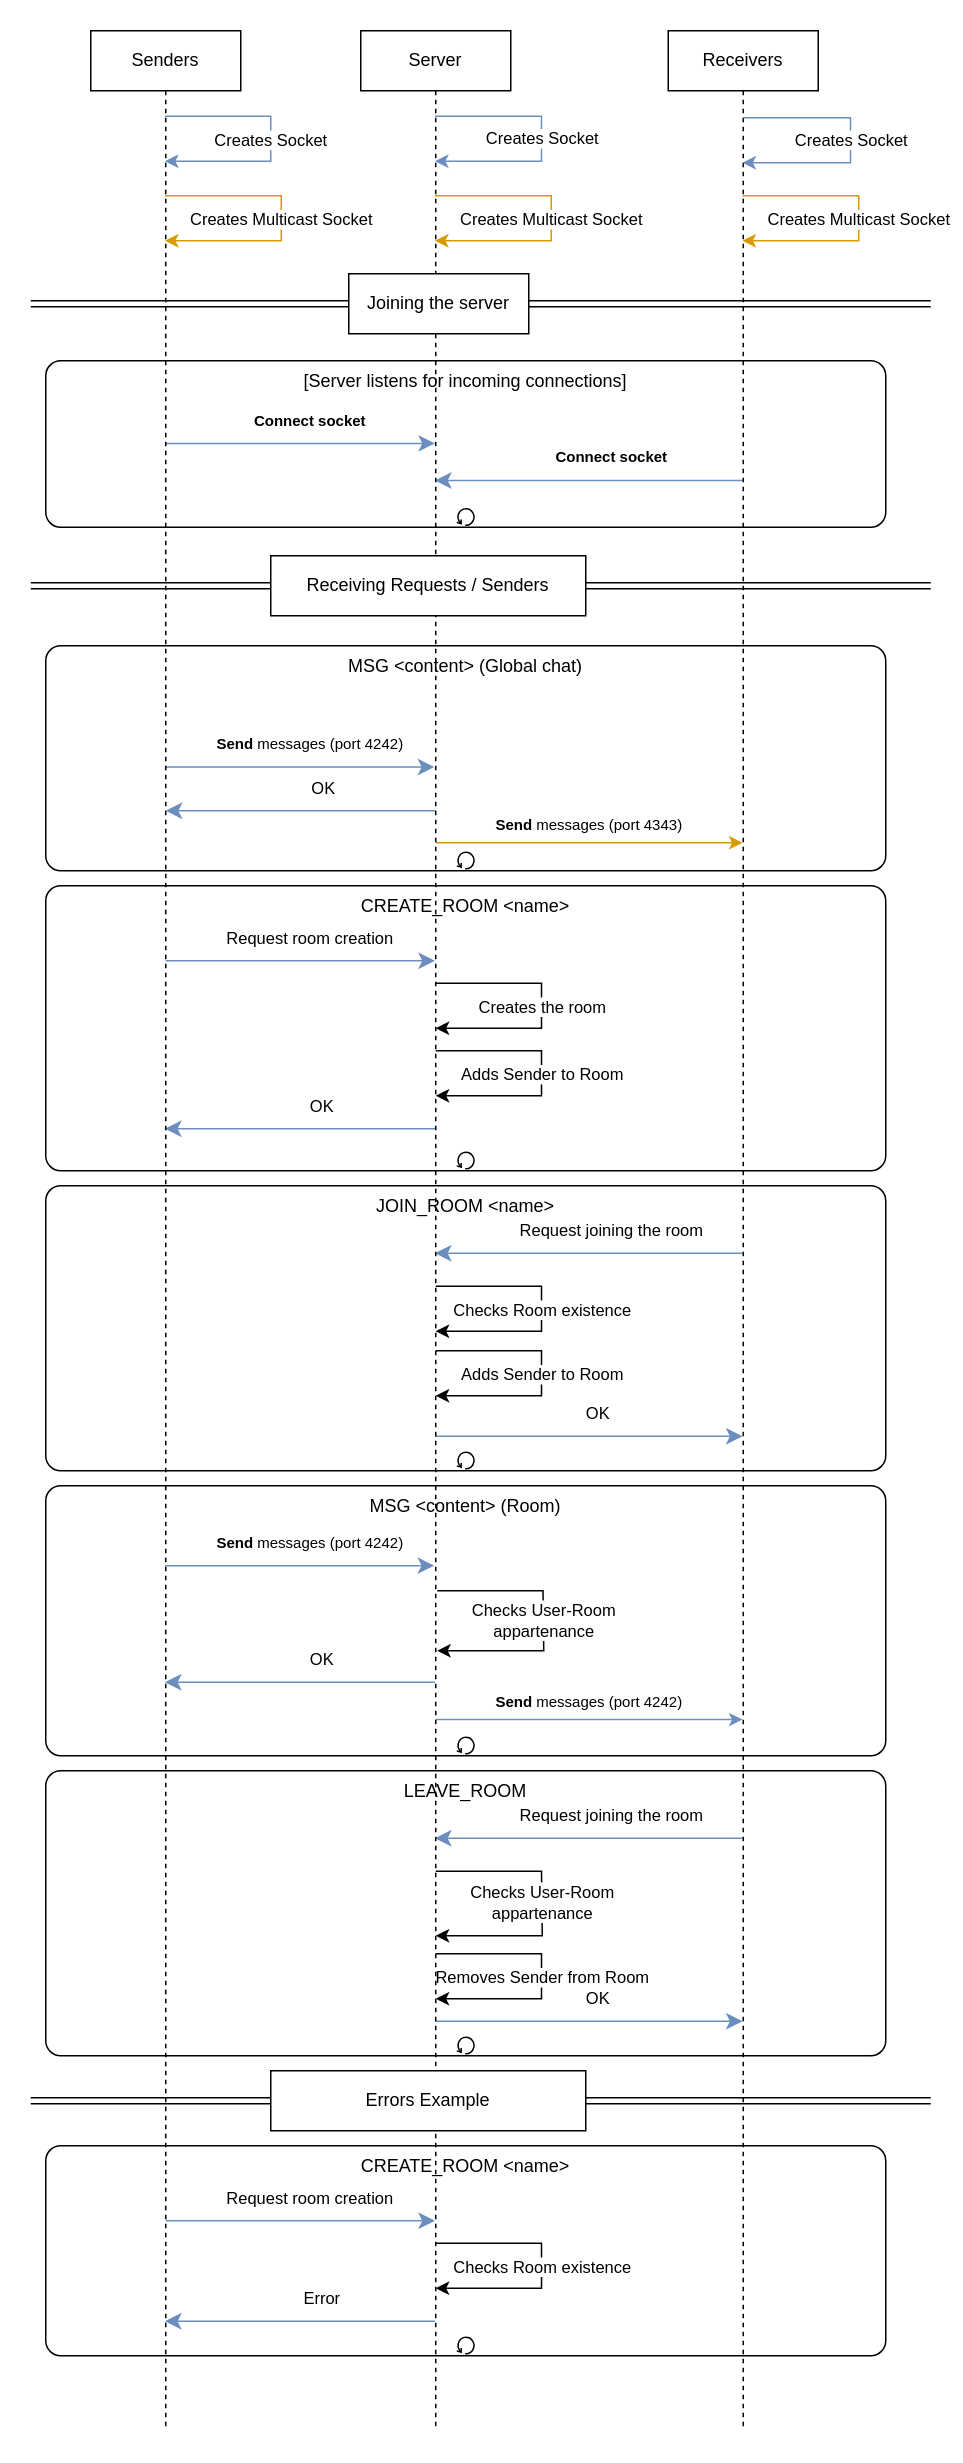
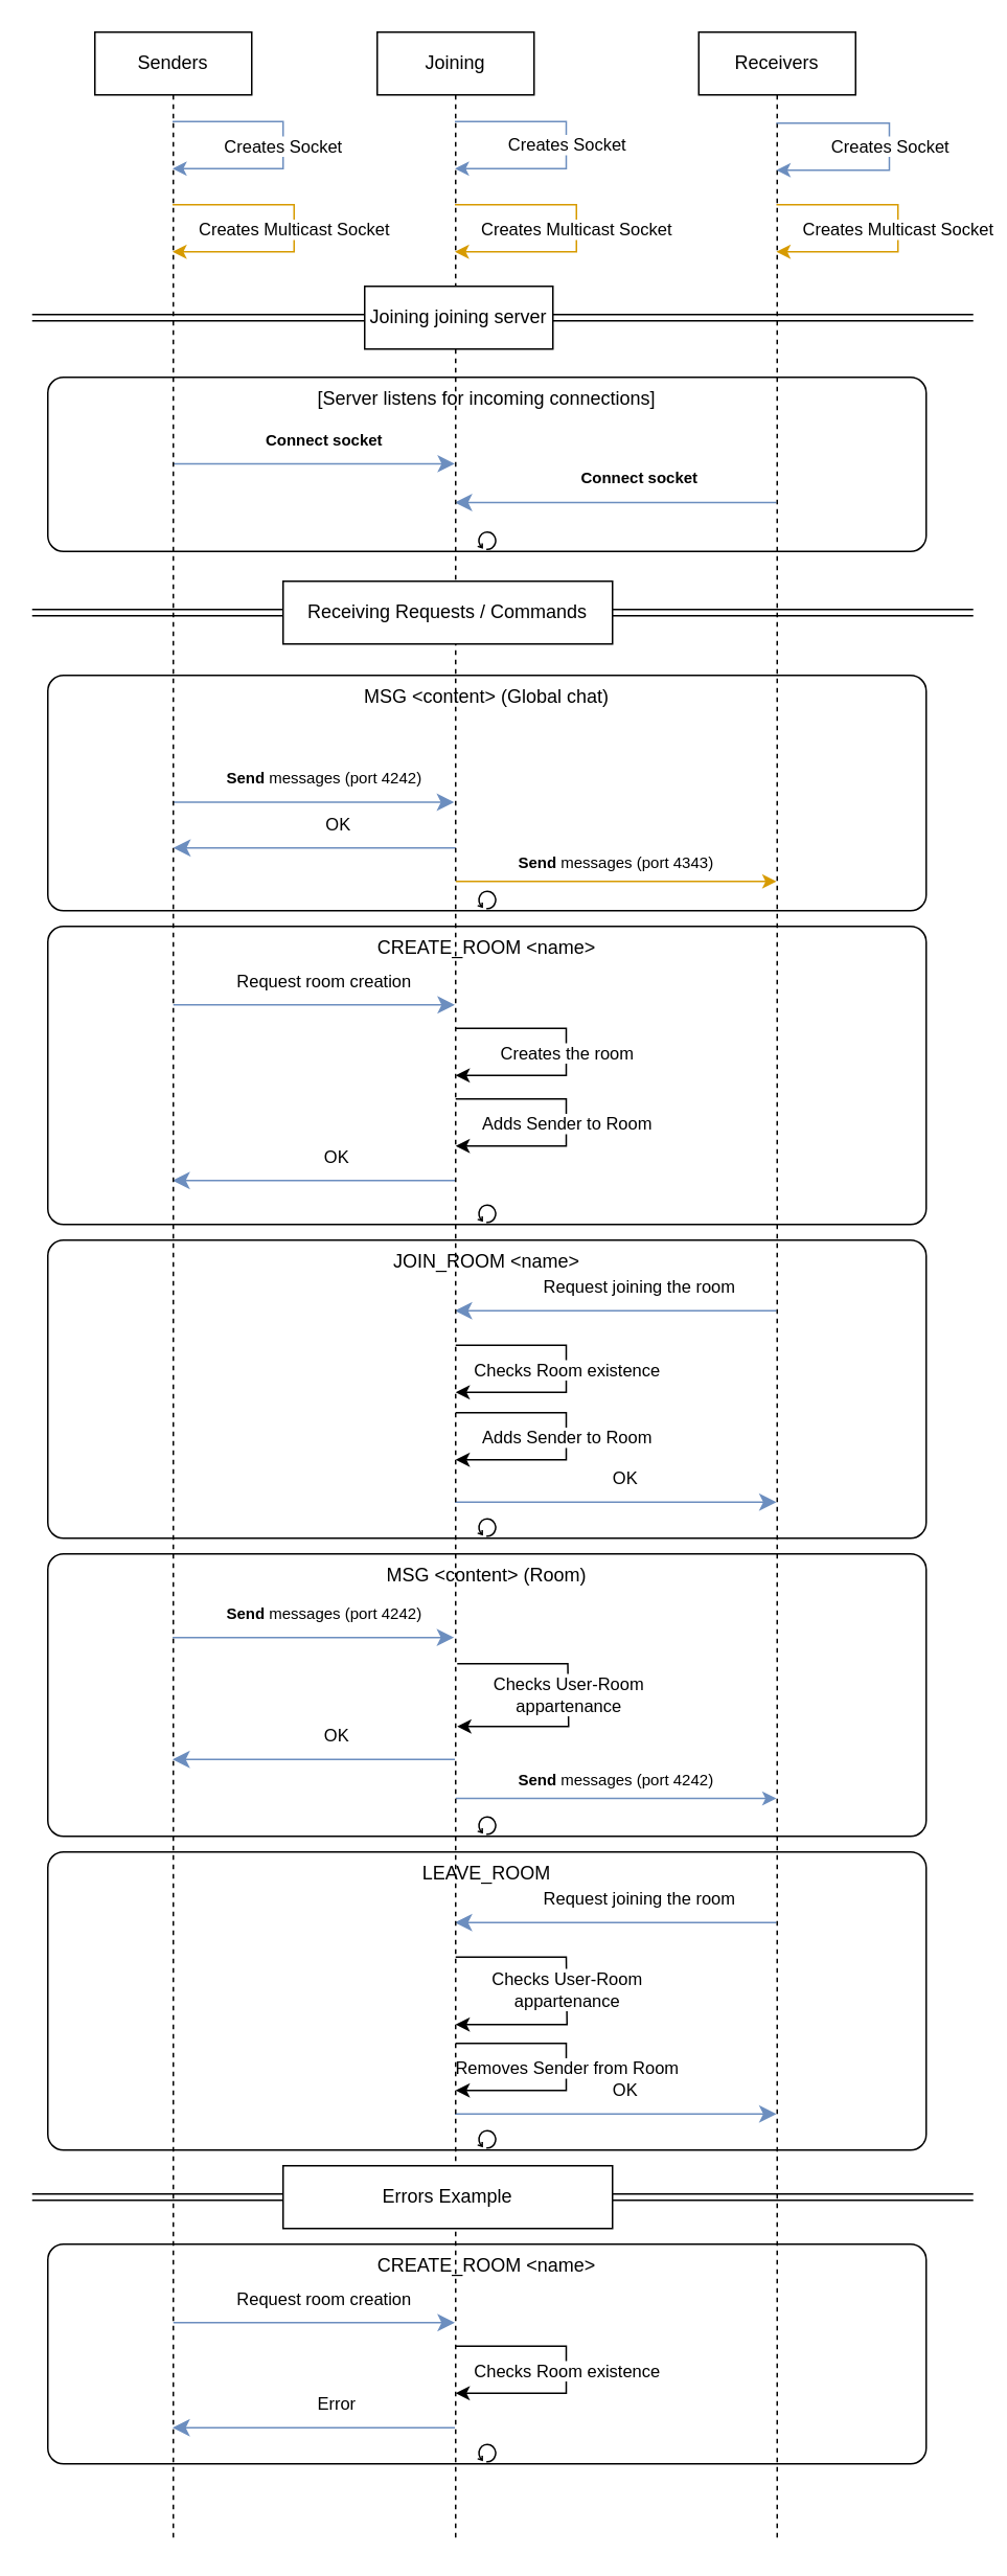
- <mxCell id="56" value="Server" style="shape=umlLifeline;perimeter=lifelinePerimeter;whiteSpace=wrap;html=1;container=0;dropTarget=0;collapsible=0;recursiveResize=0;outlineConnect=0;portConstraint=eastwest;newEdgeStyle={&quot;edgeStyle&quot;:&quot;elbowEdgeStyle&quot;,&quot;elbow&quot;:&quot;vertical&quot;,&quot;curved&quot;:0,&quot;rounded&quot;:0};" parent="1" vertex="1"><mxGeometry x="240" y="20" width="100" height="1600" as="geometry" /></mxCell>
+ <mxCell id="56" value="Joining" style="shape=umlLifeline;perimeter=lifelinePerimeter;whiteSpace=wrap;html=1;container=0;dropTarget=0;collapsible=0;recursiveResize=0;outlineConnect=0;portConstraint=eastwest;newEdgeStyle={&quot;edgeStyle&quot;:&quot;elbowEdgeStyle&quot;,&quot;elbow&quot;:&quot;vertical&quot;,&quot;curved&quot;:0,&quot;rounded&quot;:0};" parent="1" vertex="1"><mxGeometry x="240" y="20" width="100" height="1600" as="geometry" /></mxCell>
- <mxCell id="66" value="Joining the server" style="rounded=0;whiteSpace=wrap;html=1;" parent="1" vertex="1"><mxGeometry x="232" y="182" width="120" height="40" as="geometry" /></mxCell>
+ <mxCell id="66" value="Joining joining server" style="rounded=0;whiteSpace=wrap;html=1;" parent="1" vertex="1"><mxGeometry x="232" y="182" width="120" height="40" as="geometry" /></mxCell>
- <mxCell id="69" value="Receiving Requests / Senders" style="rounded=0;whiteSpace=wrap;html=1;" parent="1" vertex="1"><mxGeometry x="180" y="370" width="210" height="40" as="geometry" /></mxCell>
+ <mxCell id="69" value="Receiving Requests / Commands" style="rounded=0;whiteSpace=wrap;html=1;" parent="1" vertex="1"><mxGeometry x="180" y="370" width="210" height="40" as="geometry" /></mxCell>
